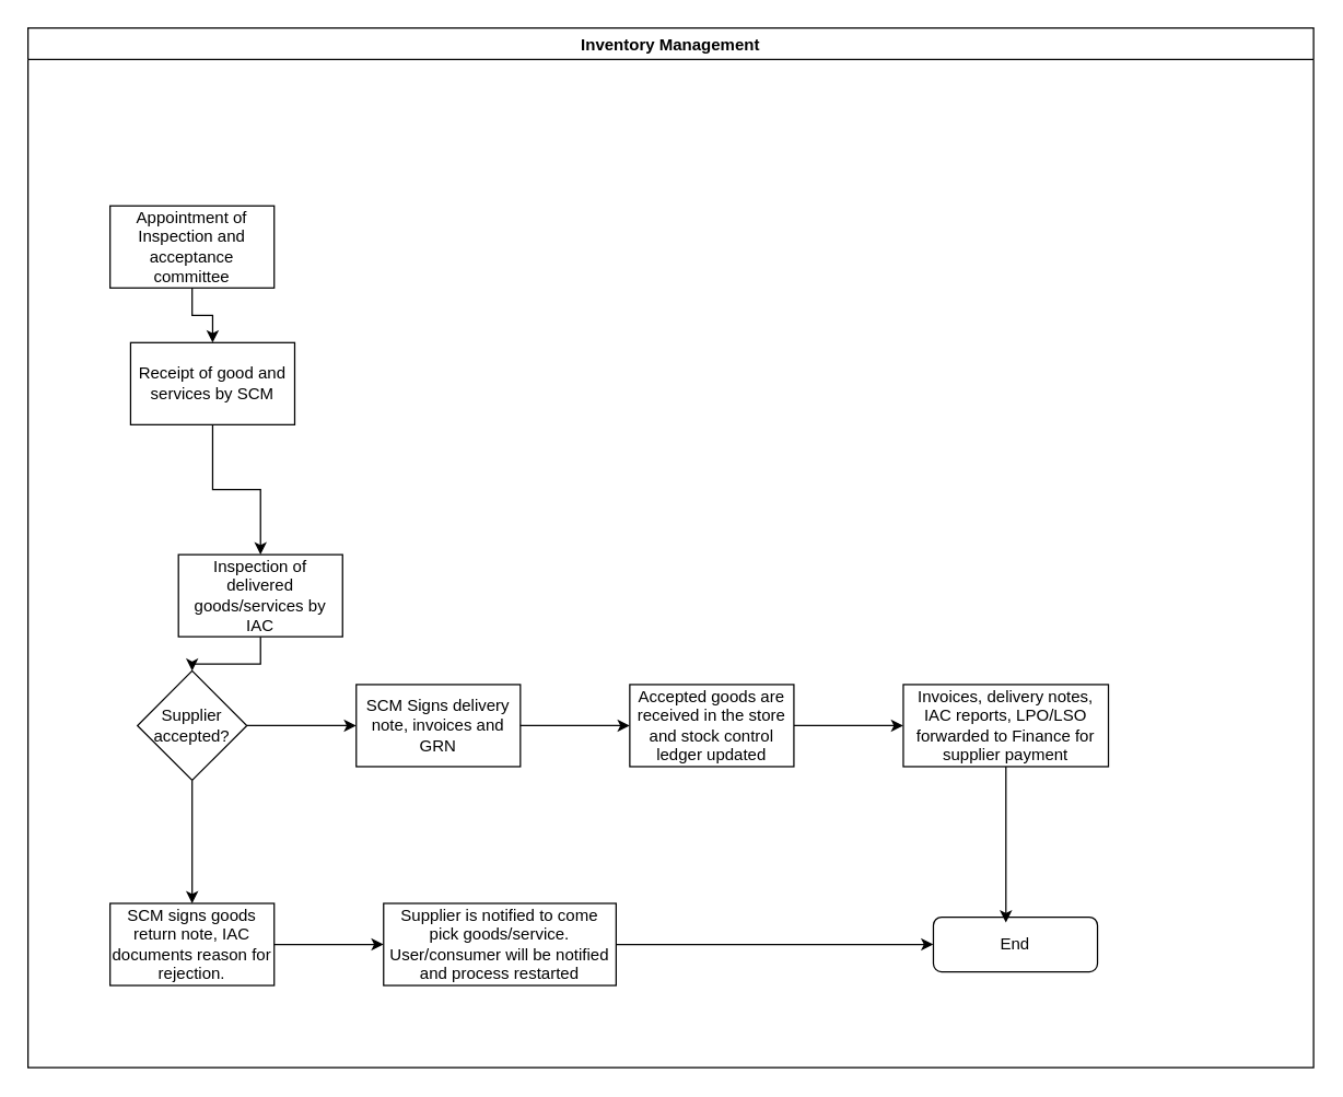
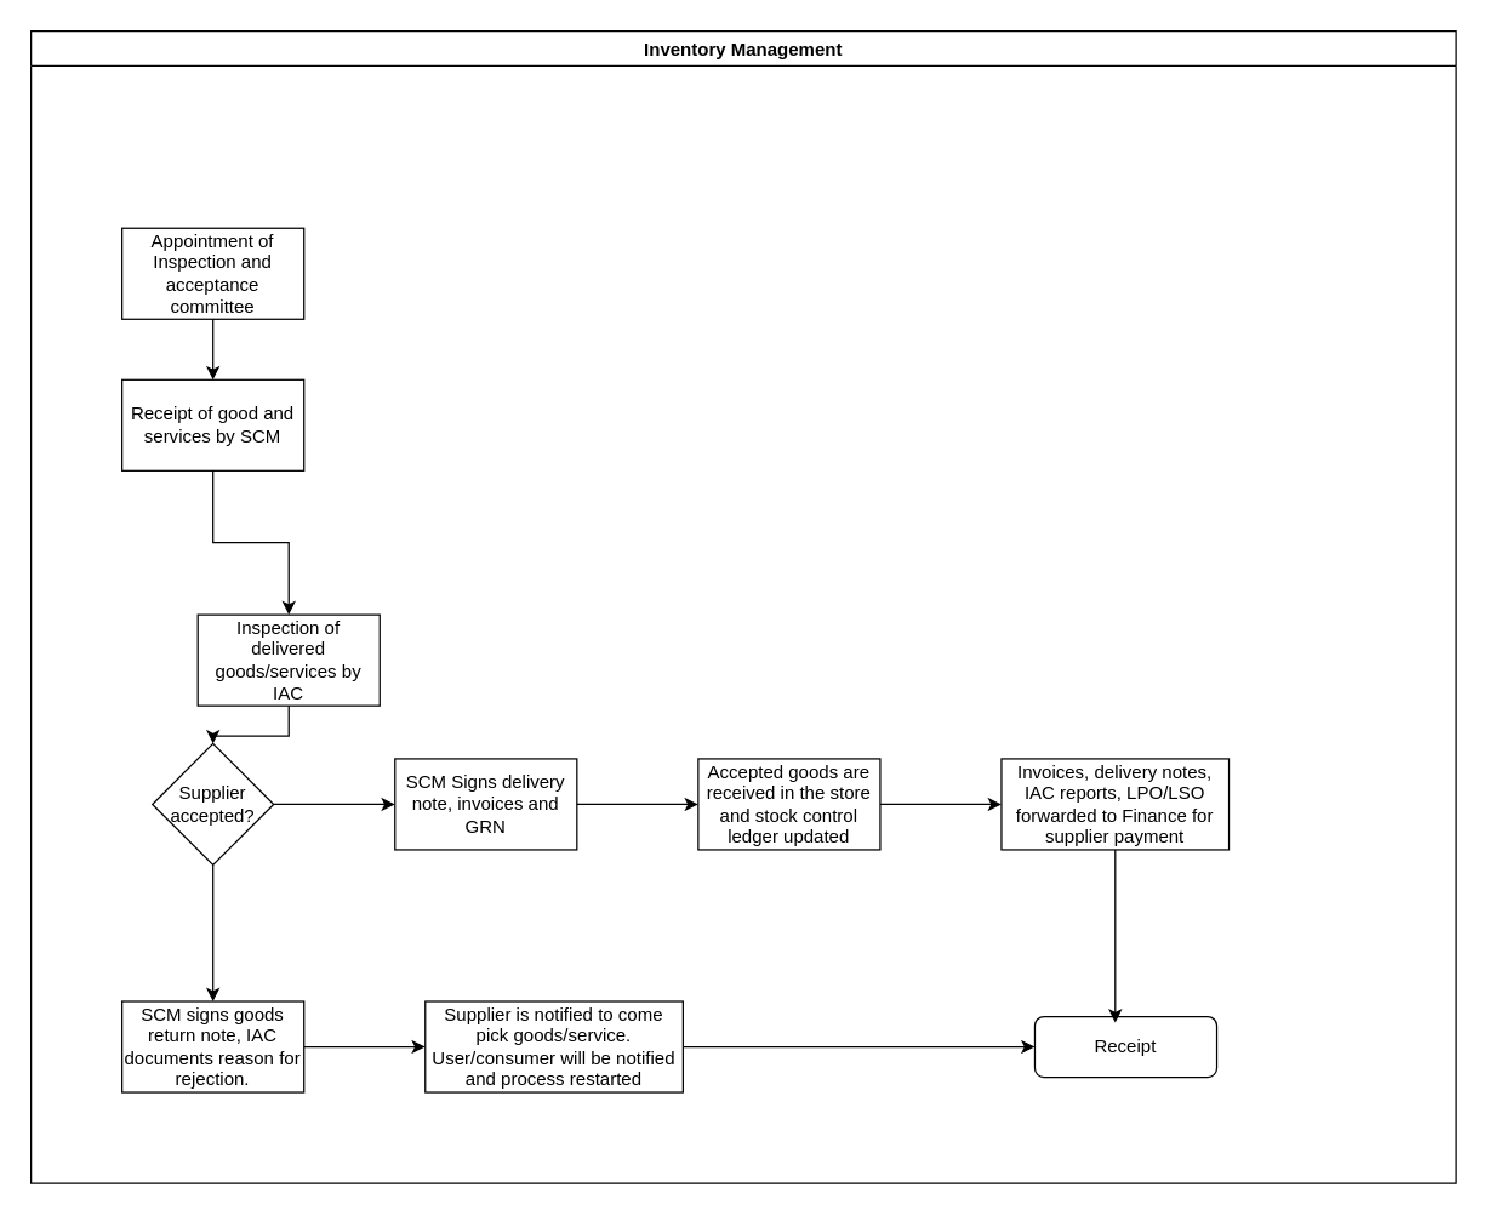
- <mxCell id="4" value="Receipt of good and services by SCM" style="whiteSpace=wrap;html=1;rounded=0;" vertex="1" parent="2"><mxGeometry x="75" y="230" width="120" height="60" as="geometry" /></mxCell>
+ <mxCell id="4" value="Receipt of good and services by SCM" style="whiteSpace=wrap;html=1;rounded=0;" vertex="1" parent="2"><mxGeometry x="60" y="230" width="120" height="60" as="geometry" /></mxCell>
- <mxCell id="10" value="End" style="rounded=1;whiteSpace=wrap;html=1;" vertex="1" parent="2"><mxGeometry x="662" y="650" width="120" height="40" as="geometry" /></mxCell>
+ <mxCell id="10" value="Receipt" style="rounded=1;whiteSpace=wrap;html=1;" vertex="1" parent="2"><mxGeometry x="662" y="650" width="120" height="40" as="geometry" /></mxCell>
